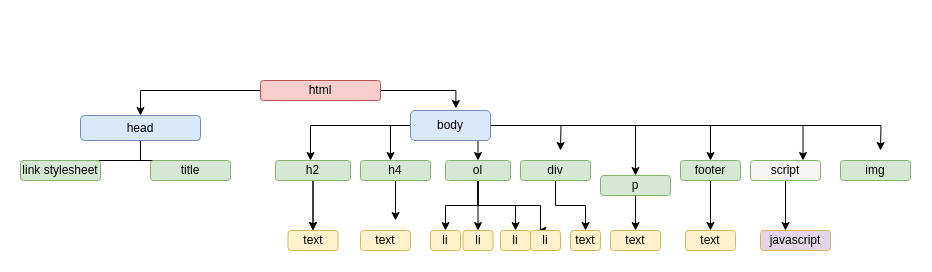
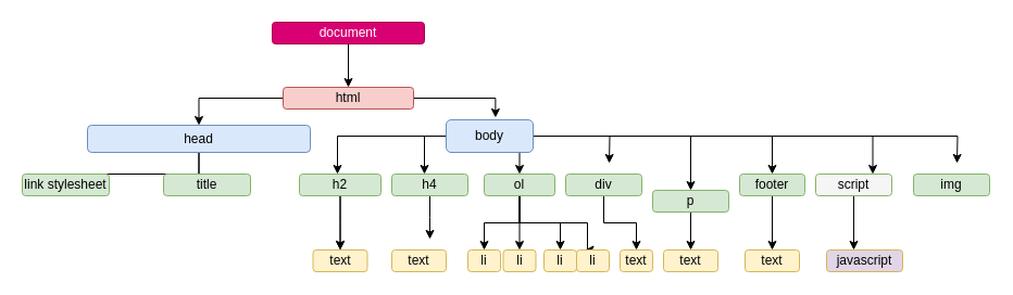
+ <mxCell id="3" value="document" style="rounded=1;whiteSpace=wrap;html=1;fillColor=#d80073;strokeColor=#A50040;fontColor=#ffffff;" parent="1" vertex="1"><mxGeometry x="250" y="20" width="140" height="20" as="geometry" /></mxCell>
+ <mxCell id="2" style="edgeStyle=orthogonalEdgeStyle;rounded=0;orthogonalLoop=1;jettySize=auto;html=1;exitX=0.5;exitY=1;exitDx=0;exitDy=0;" parent="1" source="3" target="6" edge="1"><mxGeometry relative="1" as="geometry" /></mxCell>
- <mxCell id="9" value="head" style="rounded=1;whiteSpace=wrap;html=1;fillColor=#dae8fc;strokeColor=#6c8ebf;" parent="1" vertex="1"><mxGeometry x="80" y="115" width="120" height="25" as="geometry" /></mxCell>
+ <mxCell id="9" value="head" style="rounded=1;whiteSpace=wrap;html=1;fillColor=#dae8fc;strokeColor=#6c8ebf;" parent="1" vertex="1"><mxGeometry x="80" y="115" width="205" height="25" as="geometry" /></mxCell>
